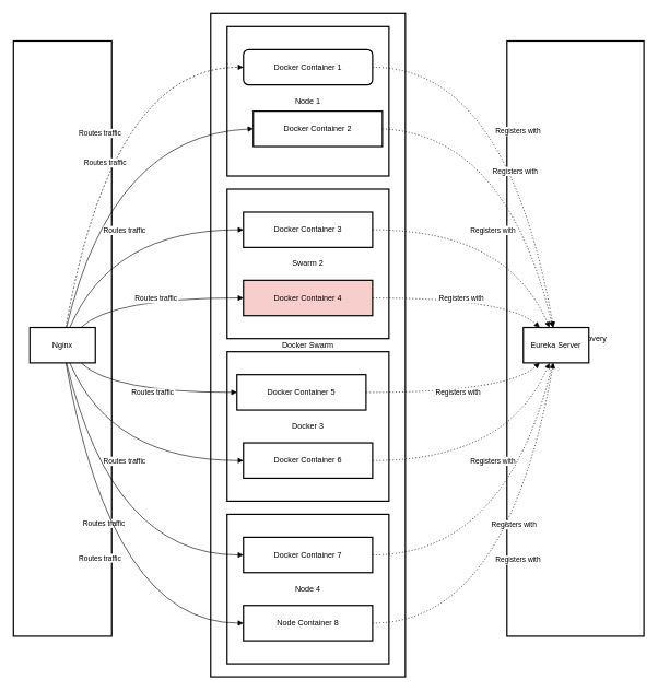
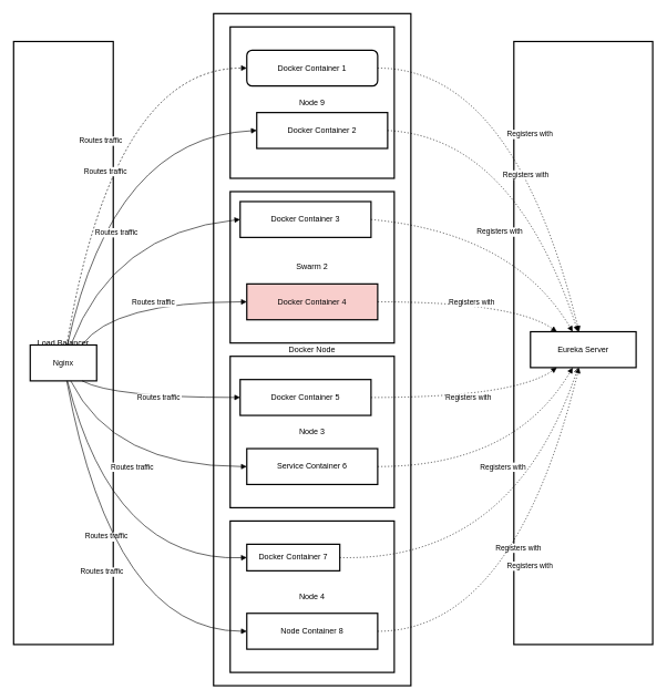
- <mxCell id="7" value="Node 1" style="whiteSpace=wrap;strokeWidth=2;" vertex="1" parent="1"><mxGeometry x="346" y="40" width="247" height="228" as="geometry" /></mxCell>
+ <mxCell id="7" value="Node 9" style="whiteSpace=wrap;strokeWidth=2;" vertex="1" parent="1"><mxGeometry x="346" y="40" width="247" height="228" as="geometry" /></mxCell>
- <mxCell id="12" value="Docker Container 3" style="whiteSpace=wrap;strokeWidth=2;" vertex="1" parent="1"><mxGeometry x="371" y="323" width="197" height="54" as="geometry" /></mxCell>
+ <mxCell id="12" value="Docker Container 3" style="whiteSpace=wrap;strokeWidth=2;" vertex="1" parent="1"><mxGeometry x="361" y="303" width="197" height="54" as="geometry" /></mxCell>
- <mxCell id="9" value="Nginx" style="whiteSpace=wrap;strokeWidth=2;" vertex="1" parent="1"><mxGeometry x="45" y="499" width="100" height="54" as="geometry" /></mxCell>
+ <mxCell id="9" value="Nginx" style="whiteSpace=wrap;strokeWidth=2;" vertex="1" parent="1"><mxGeometry x="45" y="519" width="100" height="54" as="geometry" /></mxCell>
- <mxCell id="3" value="Docker Swarm" style="whiteSpace=wrap;strokeWidth=2;" vertex="1" parent="1"><mxGeometry x="321" y="20" width="297" height="1012" as="geometry" /></mxCell>
+ <mxCell id="3" value="Docker Node" style="whiteSpace=wrap;strokeWidth=2;" vertex="1" parent="1"><mxGeometry x="321" y="20" width="297" height="1012" as="geometry" /></mxCell>
- <mxCell id="18" value="Eureka Server" style="whiteSpace=wrap;strokeWidth=2;" vertex="1" parent="1"><mxGeometry x="798" y="499" width="100" height="54" as="geometry" /></mxCell>
+ <mxCell id="18" value="Eureka Server" style="whiteSpace=wrap;strokeWidth=2;" vertex="1" parent="1"><mxGeometry x="798" y="499" width="159" height="54" as="geometry" /></mxCell>
- <mxCell id="5" value="Docker 3" style="whiteSpace=wrap;strokeWidth=2;" vertex="1" parent="1"><mxGeometry x="346" y="536" width="247" height="228" as="geometry" /></mxCell>
+ <mxCell id="5" value="Node 3" style="whiteSpace=wrap;strokeWidth=2;" vertex="1" parent="1"><mxGeometry x="346" y="536" width="247" height="228" as="geometry" /></mxCell>
- <mxCell id="15" value="Docker Container 6" style="whiteSpace=wrap;strokeWidth=2;" vertex="1" parent="1"><mxGeometry x="371" y="675" width="197" height="54" as="geometry" /></mxCell>
+ <mxCell id="15" value="Service Container 6" style="whiteSpace=wrap;strokeWidth=2;" vertex="1" parent="1"><mxGeometry x="371" y="675" width="197" height="54" as="geometry" /></mxCell>
- <mxCell id="16" value="Docker Container 7" style="whiteSpace=wrap;strokeWidth=2;" vertex="1" parent="1"><mxGeometry x="371" y="819" width="197" height="54" as="geometry" /></mxCell>
+ <mxCell id="16" value="Docker Container 7" style="whiteSpace=wrap;strokeWidth=2;" vertex="1" parent="1"><mxGeometry x="371" y="819" width="140" height="40" as="geometry" /></mxCell>
